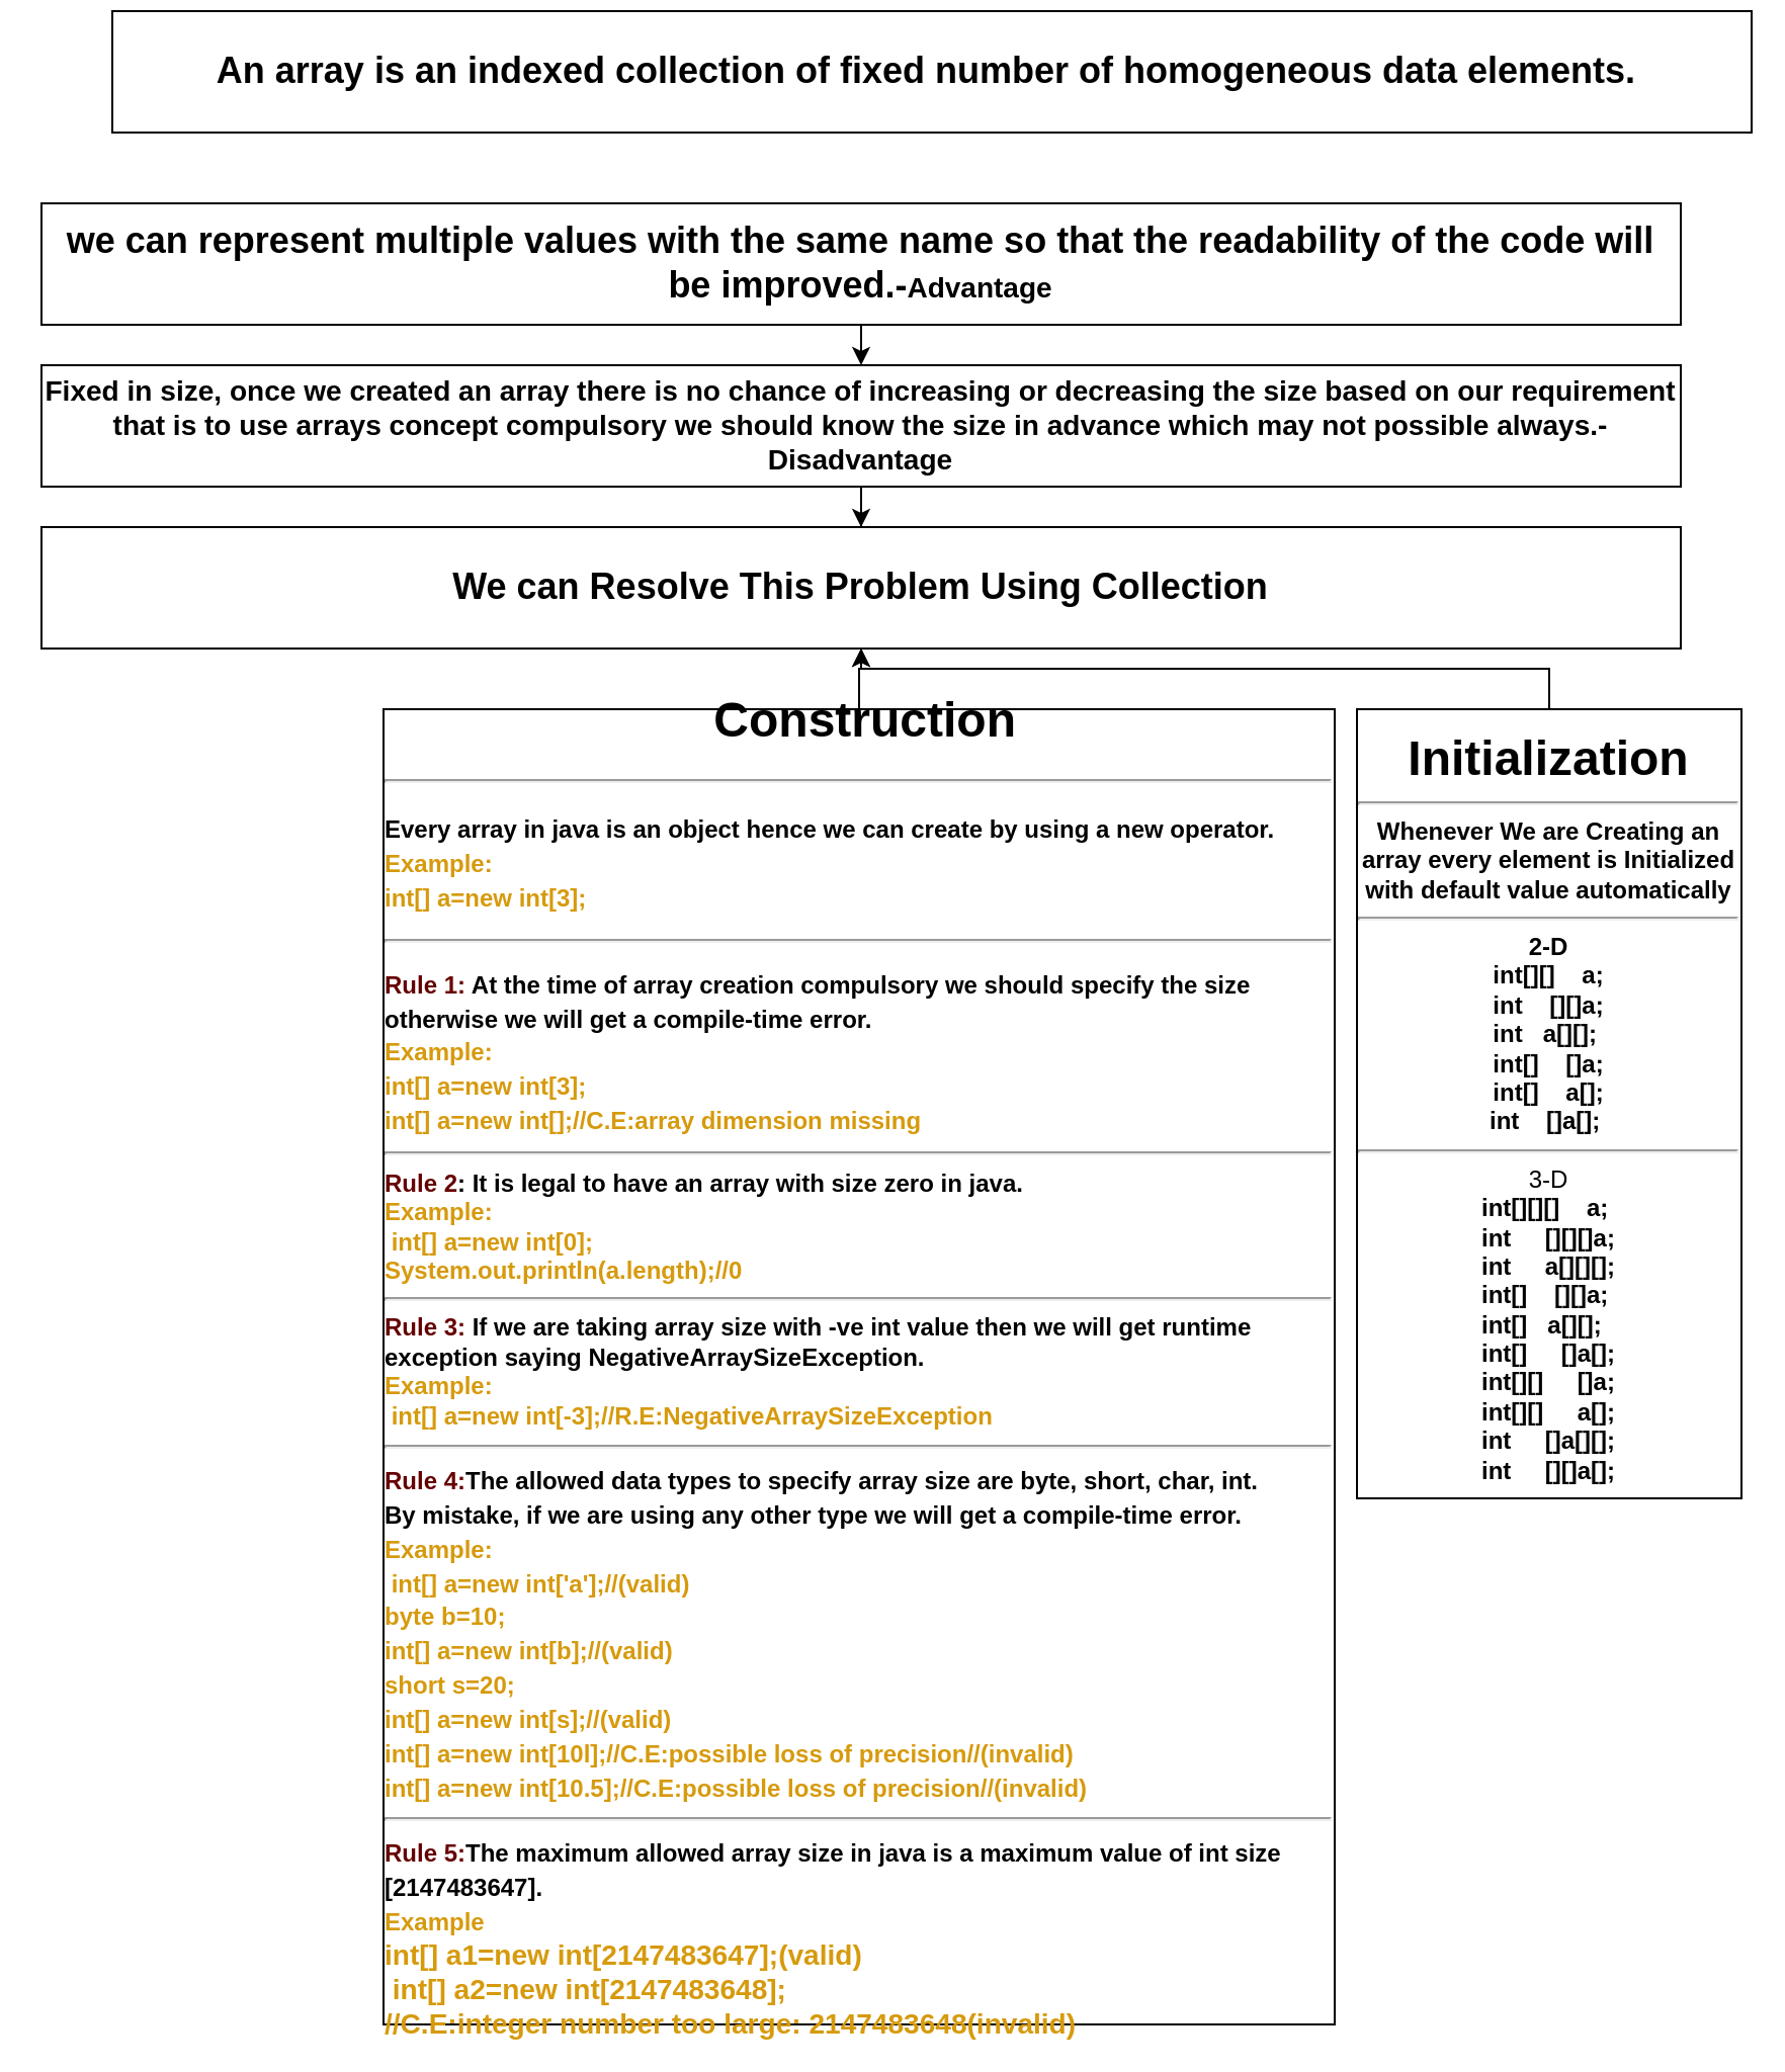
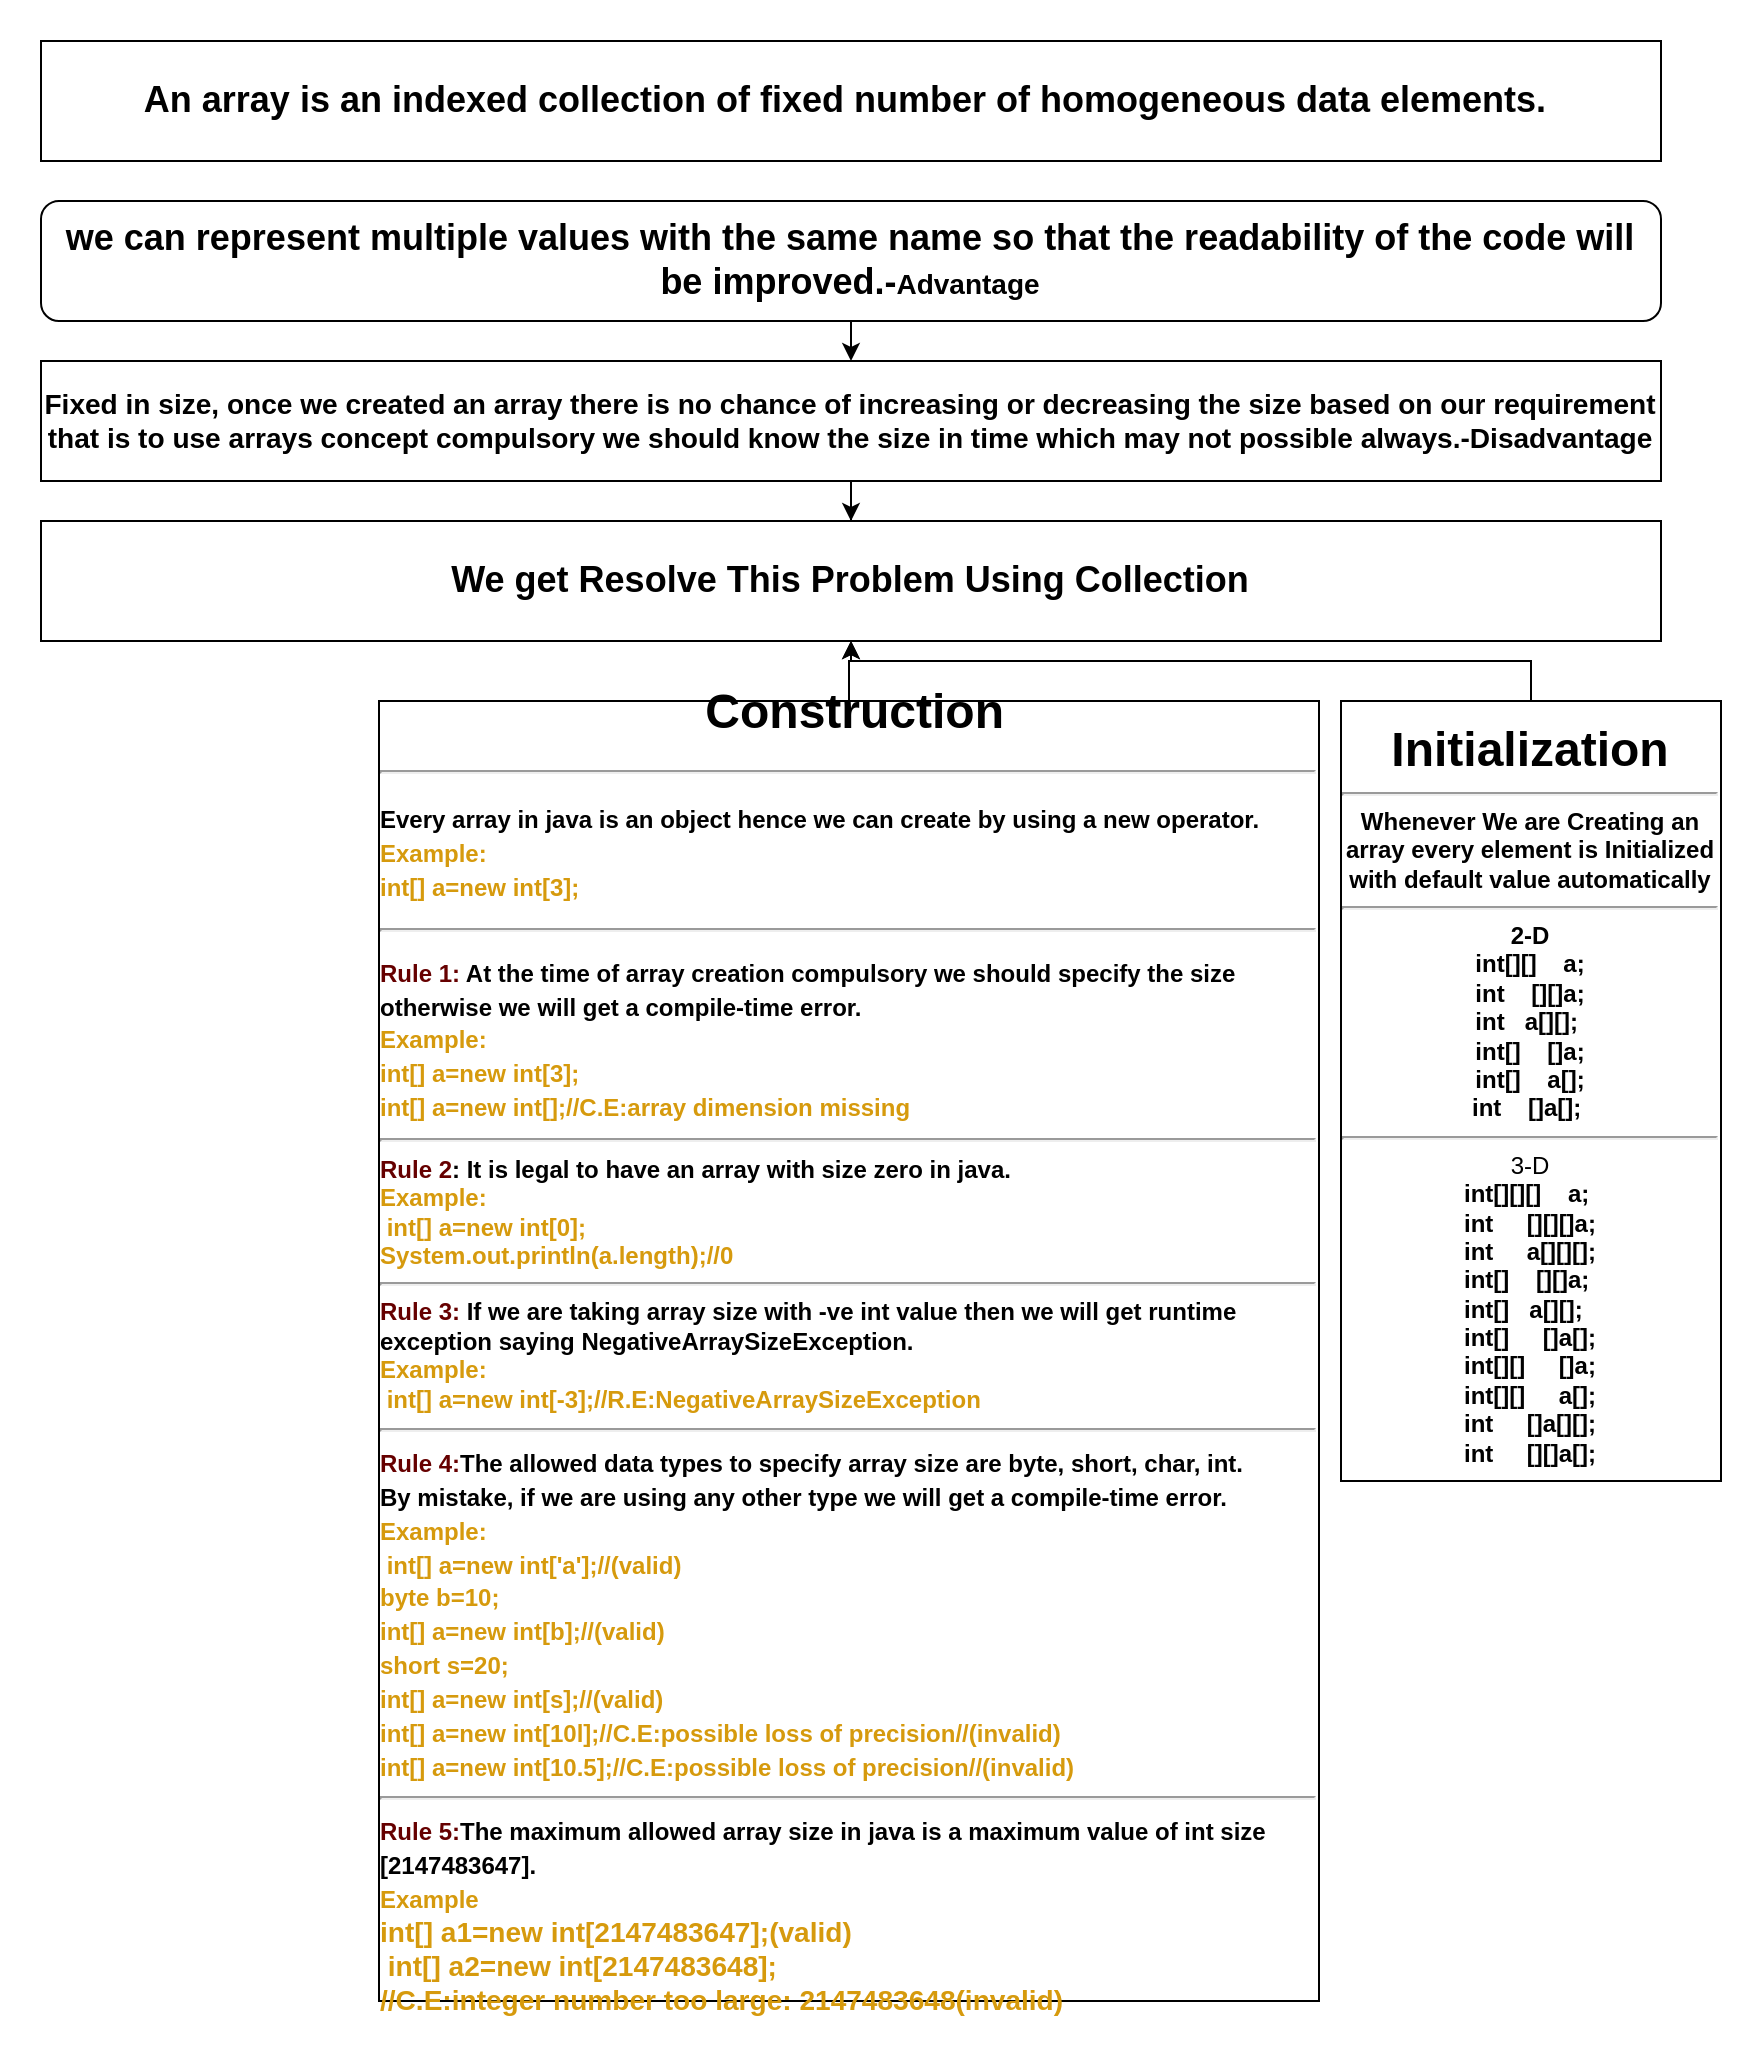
- <mxCell id="2" value="&lt;h2&gt;&lt;b&gt;An array is an indexed collection of fixed number of homogeneous data elements.&lt;/b&gt;&amp;nbsp;&lt;/h2&gt;" style="rounded=0;whiteSpace=wrap;html=1;" parent="1" vertex="1"><mxGeometry x="55" y="5" width="810" height="60" as="geometry" /></mxCell>
+ <mxCell id="2" value="&lt;h2&gt;&lt;b&gt;An array is an indexed collection of fixed number of homogeneous data elements.&lt;/b&gt;&amp;nbsp;&lt;/h2&gt;" style="rounded=0;whiteSpace=wrap;html=1;" parent="1" vertex="1"><mxGeometry x="20" y="20" width="810" height="60" as="geometry" /></mxCell>
- <mxCell id="6" value="&lt;h2&gt;&lt;b&gt;we can represent multiple values with the same name so that the readability of the code will be improved&lt;/b&gt;.-&lt;font style=&quot;font-size: 14px&quot;&gt;Advantage&lt;/font&gt;&lt;/h2&gt;" style="rounded=0;whiteSpace=wrap;html=1;" parent="1" vertex="1"><mxGeometry x="20" y="100" width="810" height="60" as="geometry" /></mxCell>
+ <mxCell id="6" value="&lt;h2&gt;&lt;b&gt;we can represent multiple values with the same name so that the readability of the code will be improved&lt;/b&gt;.-&lt;font style=&quot;font-size: 14px&quot;&gt;Advantage&lt;/font&gt;&lt;/h2&gt;" style="whiteSpace=wrap;html=1;rounded=1;" parent="1" vertex="1"><mxGeometry x="20" y="100" width="810" height="60" as="geometry" /></mxCell>
- <mxCell id="4" value="&lt;h3&gt;&lt;b&gt;Fixed in size, once we created an array there is no chance of increasing or decreasing the size based on our requirement that is to use arrays concept compulsory we should know the size in advance which may not possible always.-Disadvantage&lt;/b&gt;&lt;/h3&gt;" style="rounded=0;whiteSpace=wrap;html=1;" parent="1" vertex="1"><mxGeometry x="20" y="180" width="810" height="60" as="geometry" /></mxCell>
+ <mxCell id="4" value="&lt;h3&gt;&lt;b&gt;Fixed in size, once we created an array there is no chance of increasing or decreasing the size based on our requirement that is to use arrays concept compulsory we should know the size in time which may not possible always.-Disadvantage&lt;/b&gt;&lt;/h3&gt;" style="rounded=0;whiteSpace=wrap;html=1;" parent="1" vertex="1"><mxGeometry x="20" y="180" width="810" height="60" as="geometry" /></mxCell>
- <mxCell id="7" value="&lt;h2&gt;We can Resolve This Problem Using Collection&lt;/h2&gt;" style="rounded=0;whiteSpace=wrap;html=1;" parent="1" vertex="1"><mxGeometry x="20" y="260" width="810" height="60" as="geometry" /></mxCell>
+ <mxCell id="7" value="&lt;h2&gt;We get Resolve This Problem Using Collection&lt;/h2&gt;" style="rounded=0;whiteSpace=wrap;html=1;" parent="1" vertex="1"><mxGeometry x="20" y="260" width="810" height="60" as="geometry" /></mxCell>
